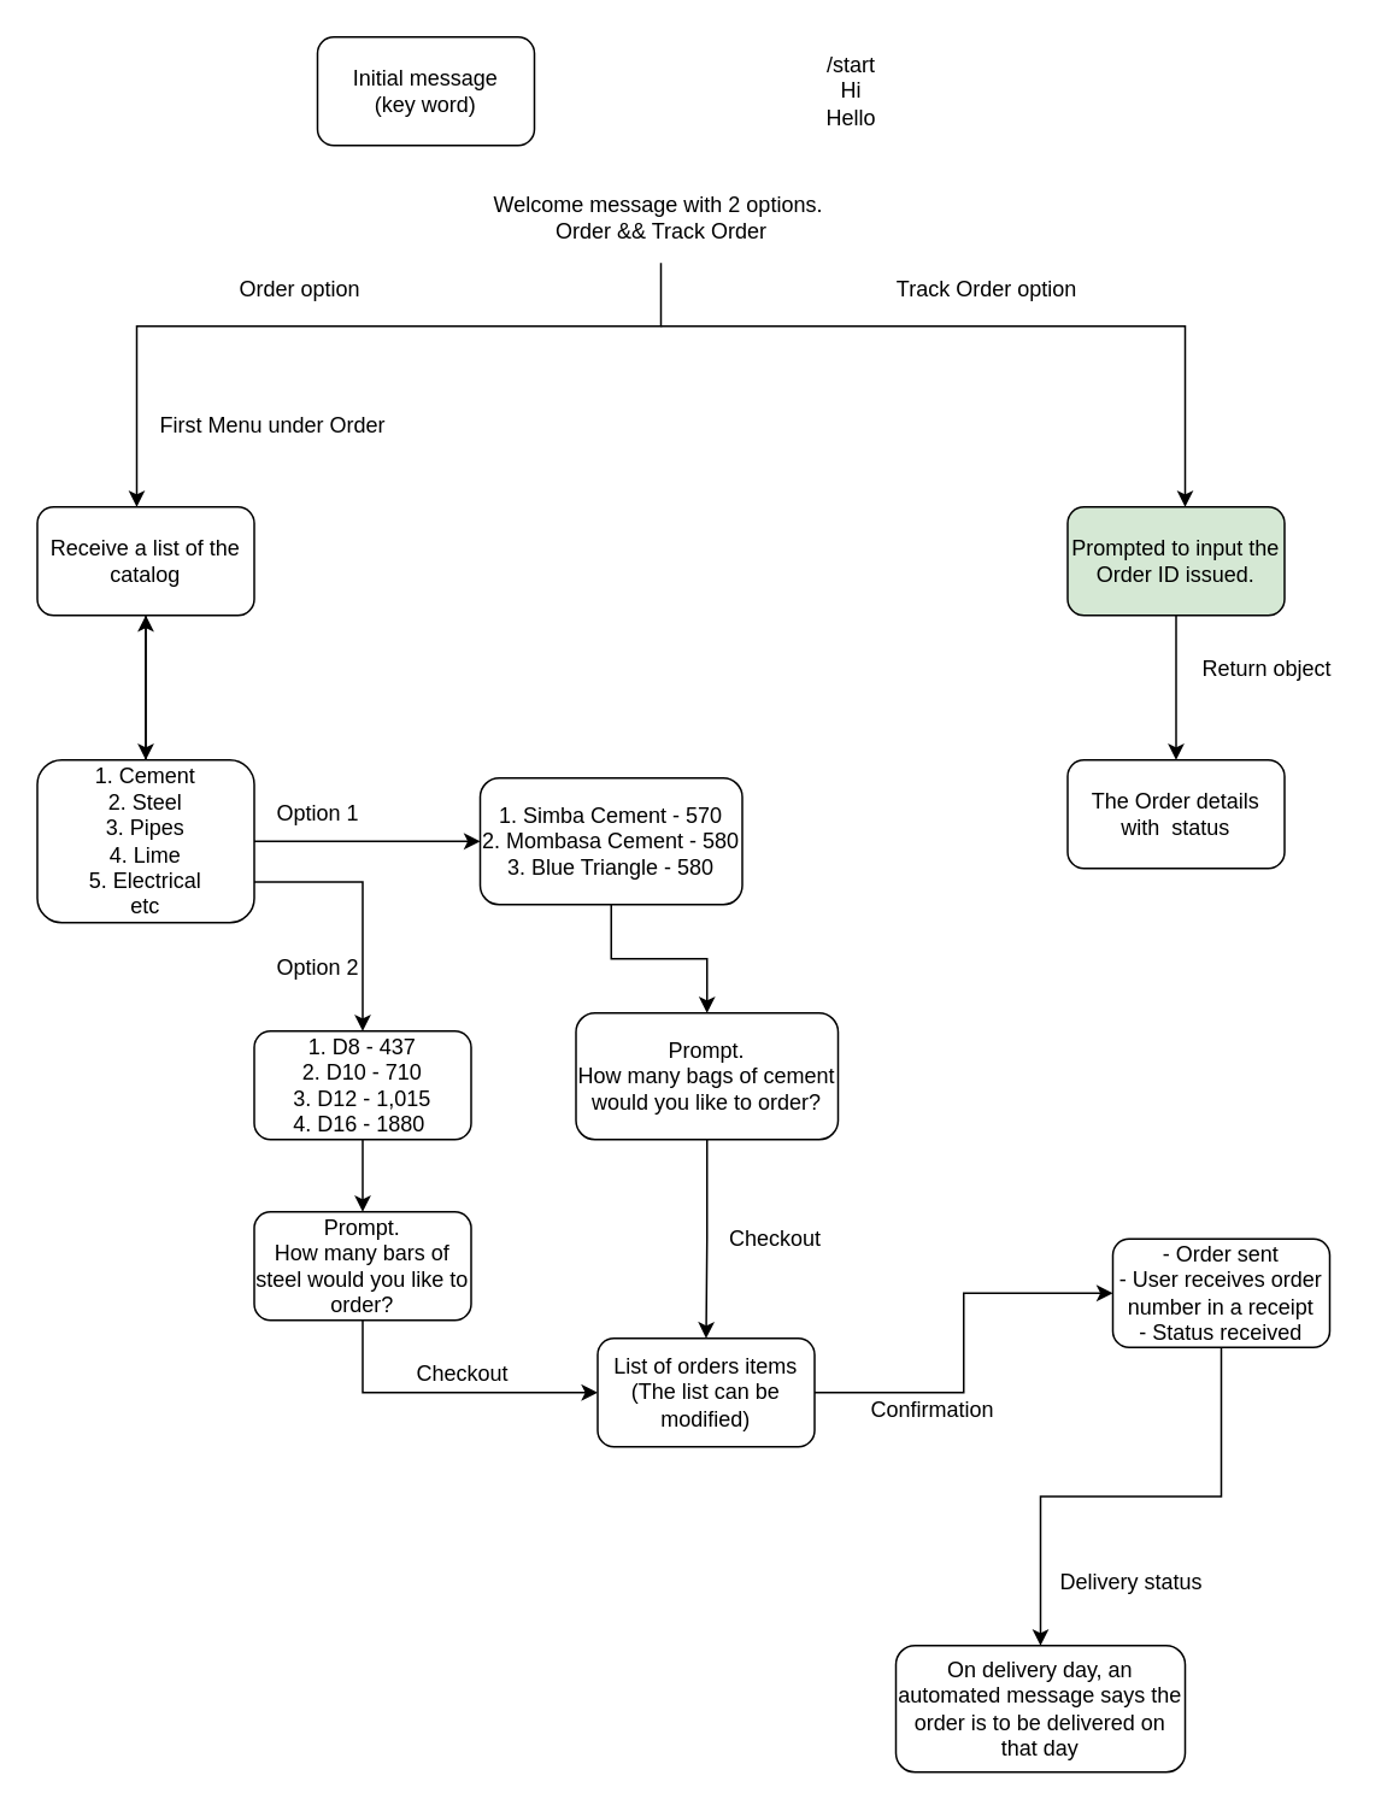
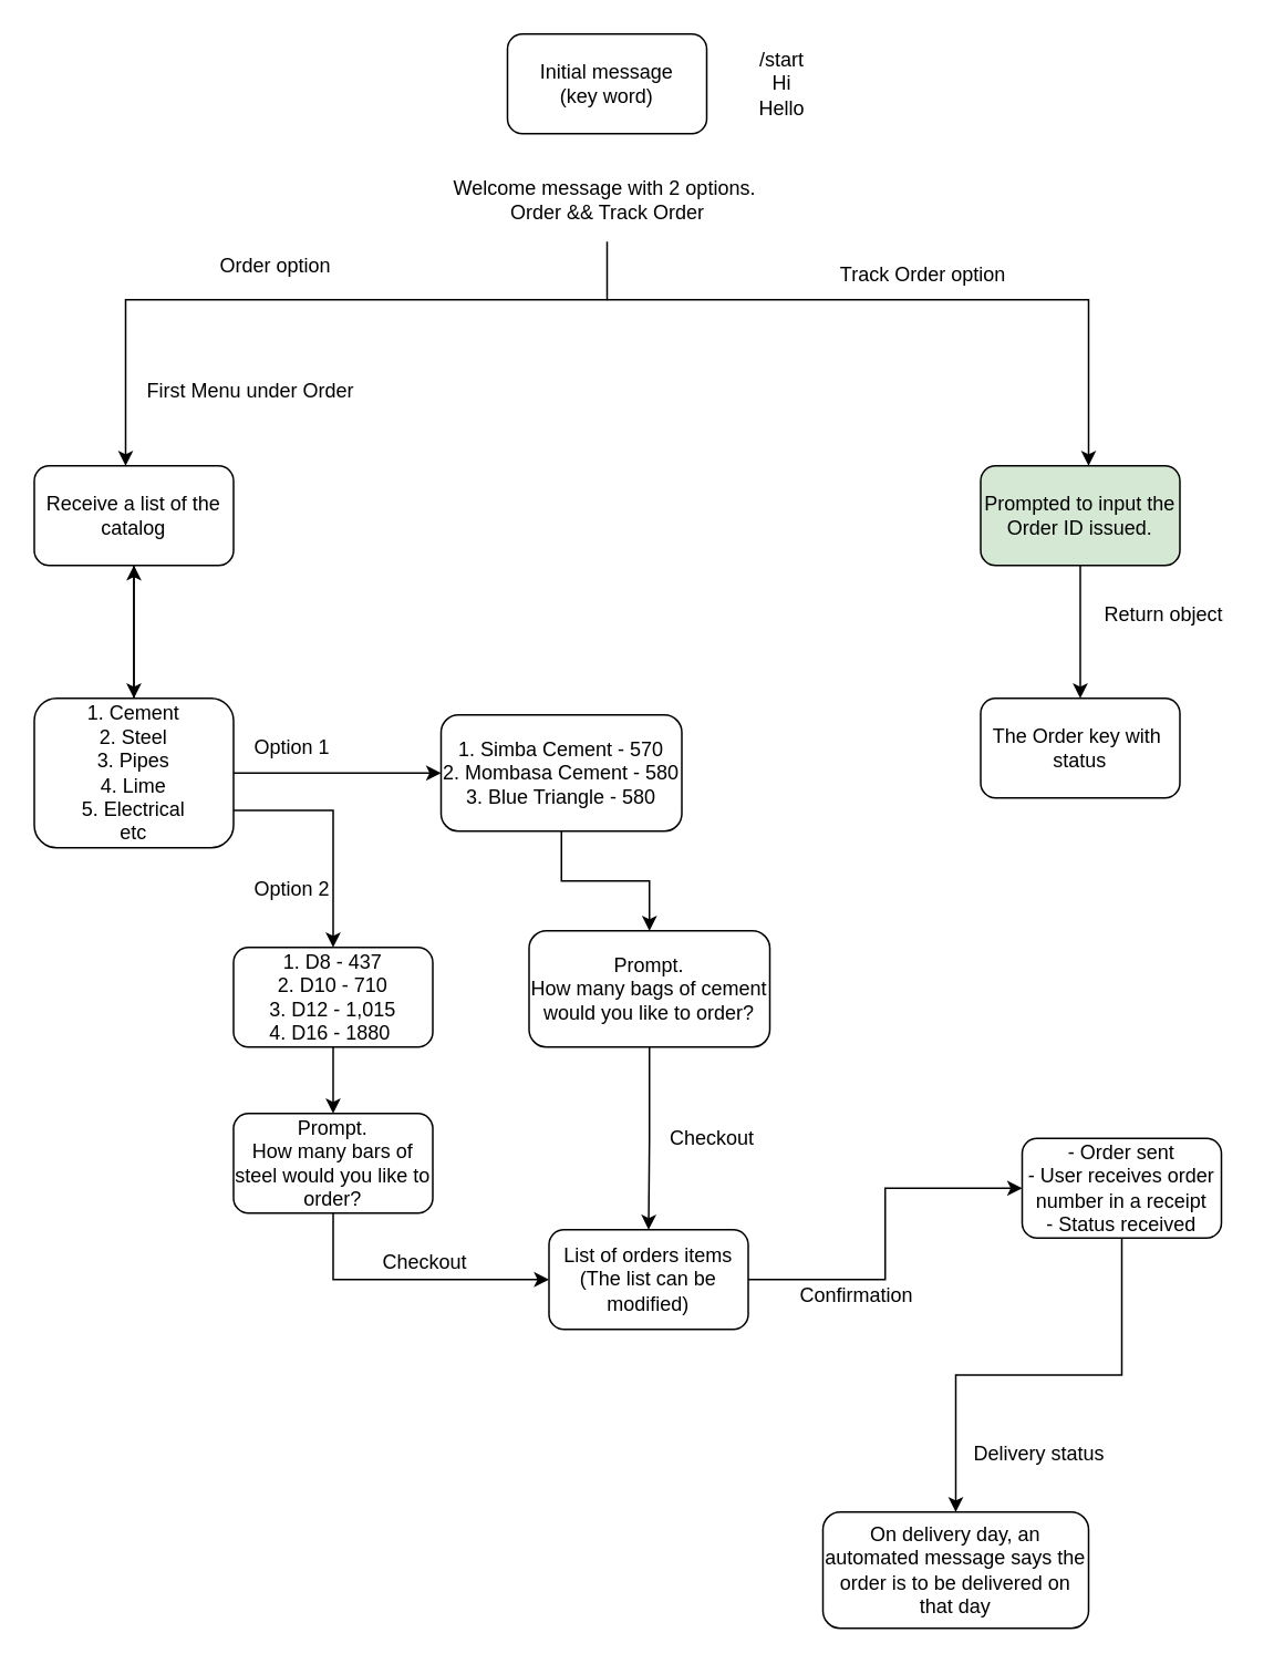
- <mxCell id="2" value="Initial message&lt;br&gt;(key word)" style="rounded=1;whiteSpace=wrap;html=1;" vertex="1" parent="1"><mxGeometry x="175" y="20" width="120" height="60" as="geometry" /></mxCell>
+ <mxCell id="2" value="Initial message&lt;br&gt;(key word)" style="rounded=1;whiteSpace=wrap;html=1;" vertex="1" parent="1"><mxGeometry x="305" y="20" width="120" height="60" as="geometry" /></mxCell>
- <mxCell id="9" value="Track Order option" style="text;html=1;align=center;verticalAlign=middle;resizable=0;points=[];autosize=1;strokeColor=none;fillColor=none;" vertex="1" parent="1"><mxGeometry x="485" y="145" width="120" height="30" as="geometry" /></mxCell>
+ <mxCell id="9" value="Track Order option" style="text;html=1;align=center;verticalAlign=middle;resizable=0;points=[];autosize=1;strokeColor=none;fillColor=none;" vertex="1" parent="1"><mxGeometry x="495" y="150" width="120" height="30" as="geometry" /></mxCell>
- <mxCell id="12" value="The Order details with&amp;nbsp; status" style="rounded=1;whiteSpace=wrap;html=1;" vertex="1" parent="1"><mxGeometry x="590" y="420" width="120" height="60" as="geometry" /></mxCell>
+ <mxCell id="12" value="The Order key with&amp;nbsp; status" style="rounded=1;whiteSpace=wrap;html=1;" vertex="1" parent="1"><mxGeometry x="590" y="420" width="120" height="60" as="geometry" /></mxCell>
